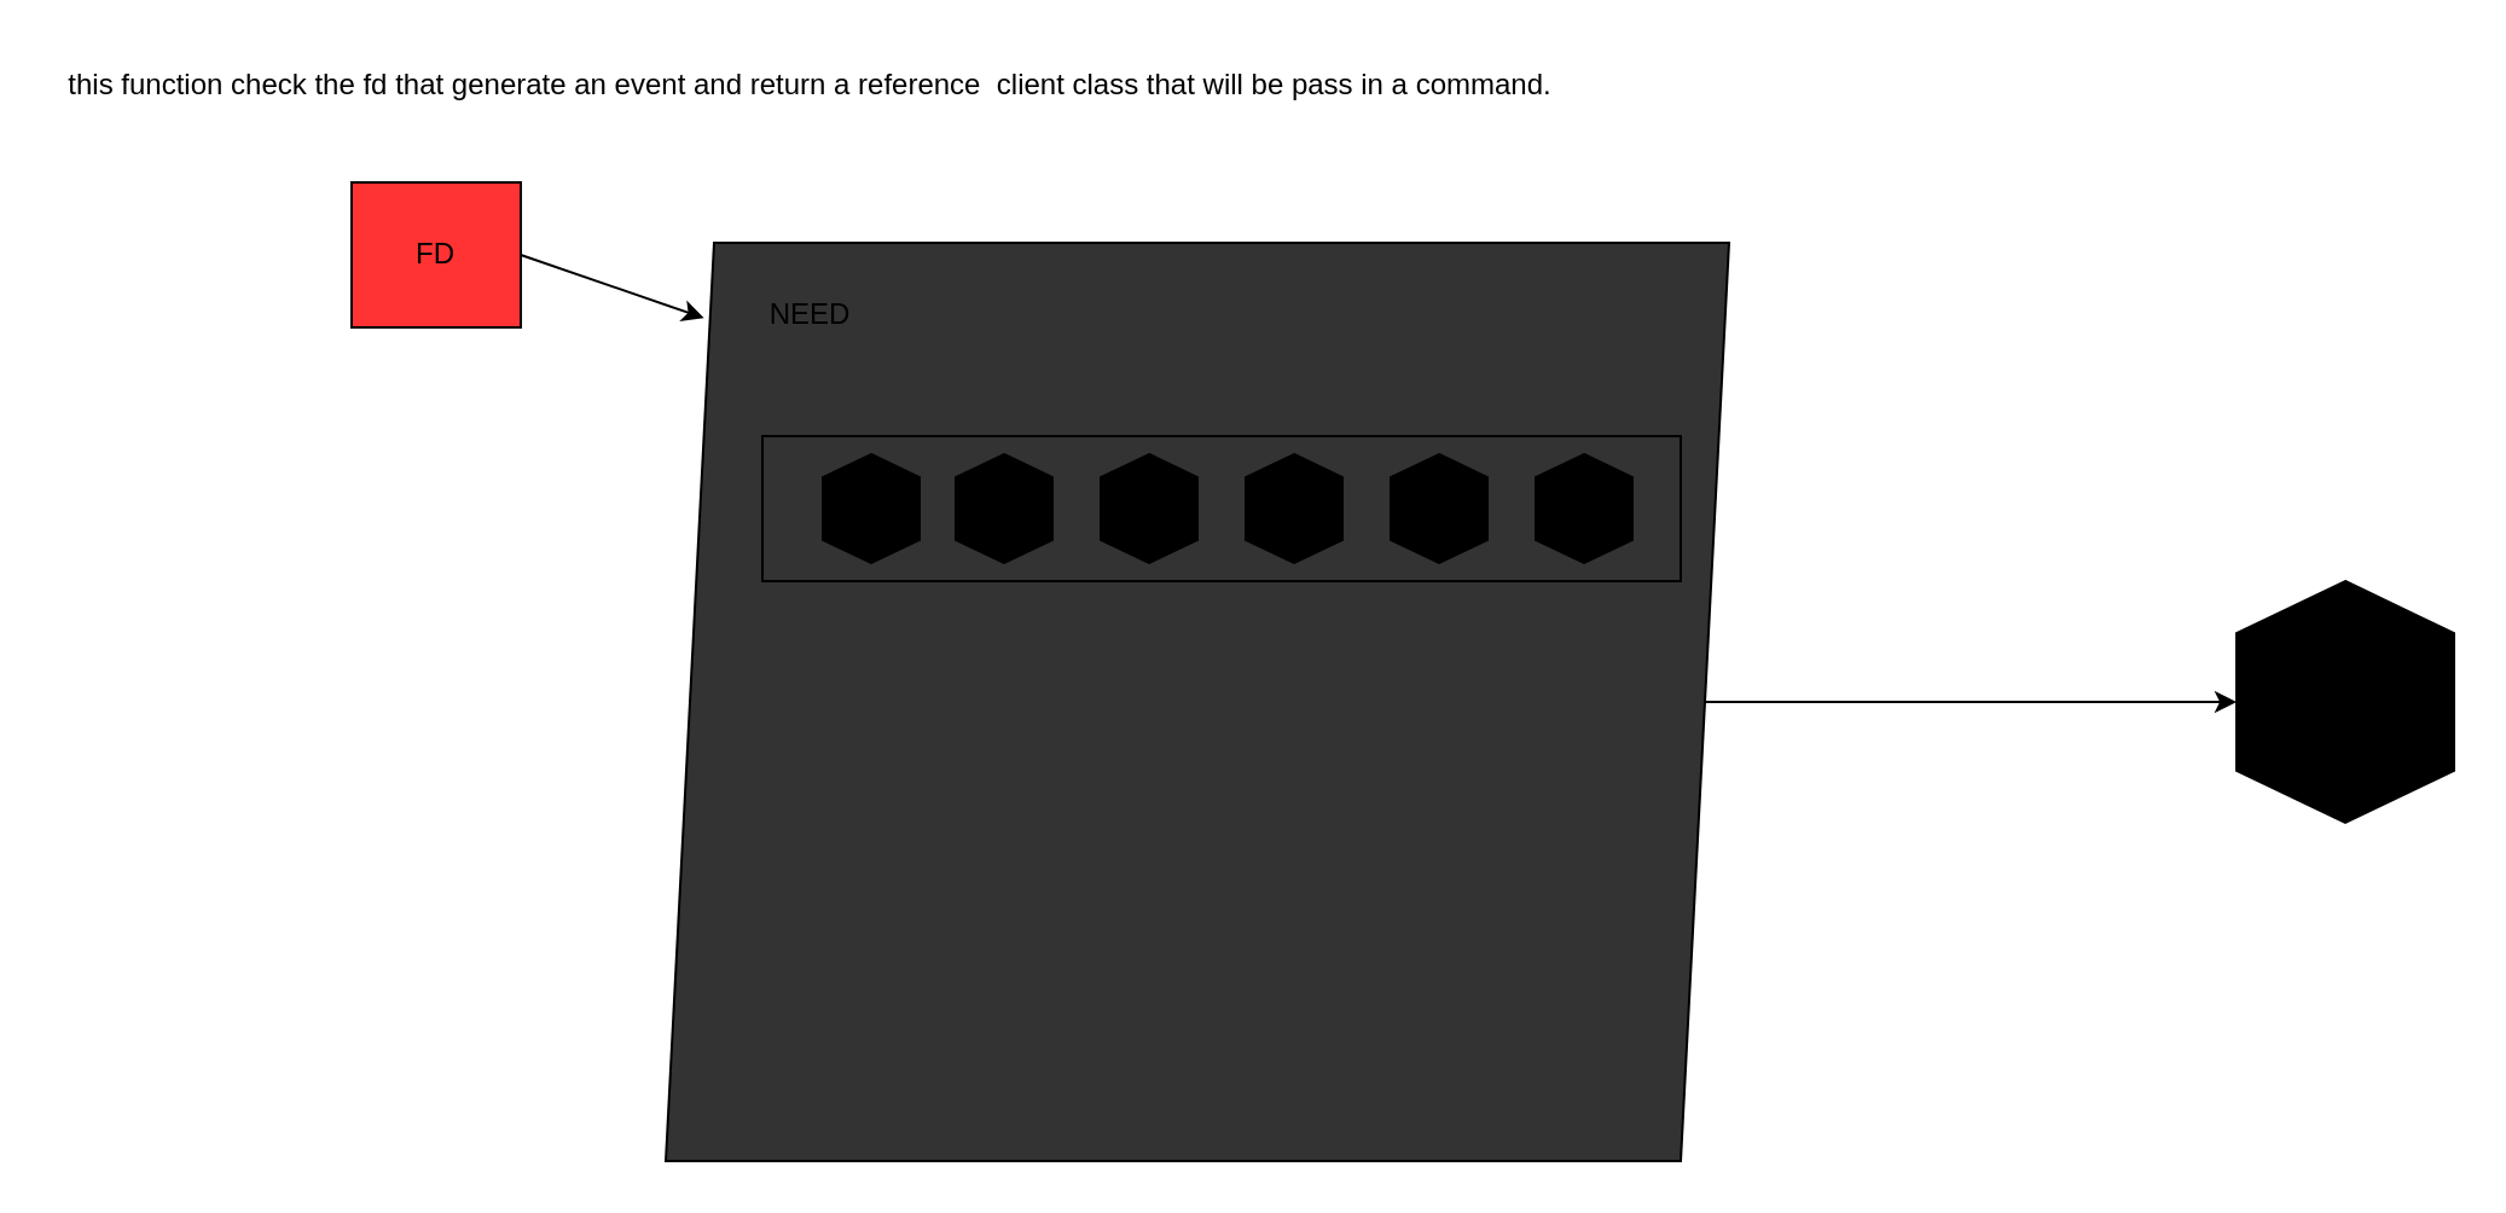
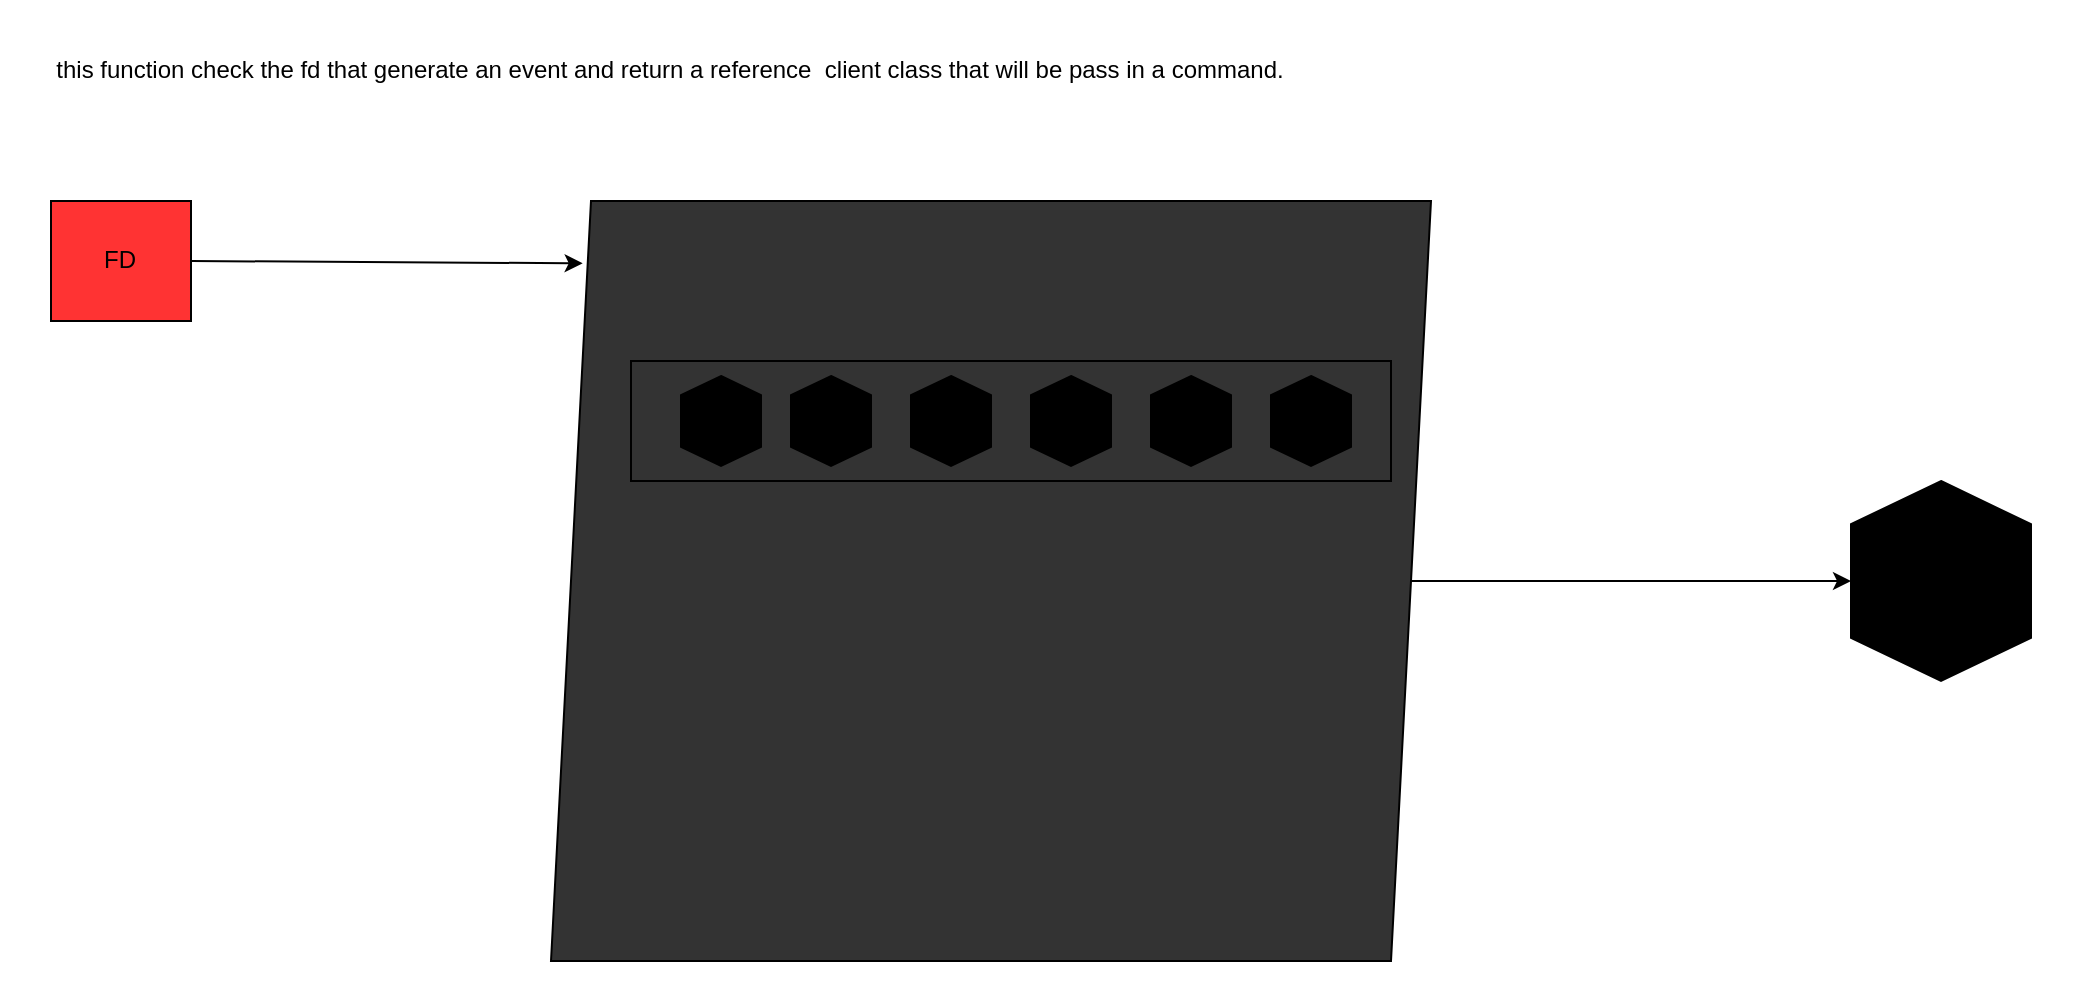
- <mxCell id="3" value="FD" style="rounded=0;whiteSpace=wrap;html=1;fillColor=#FF3333;" vertex="1" parent="1"><mxGeometry x="145" y="75" width="70" height="60" as="geometry" /></mxCell>
+ <mxCell id="3" value="FD" style="rounded=0;whiteSpace=wrap;html=1;fillColor=#FF3333;" vertex="1" parent="1"><mxGeometry x="25" y="100" width="70" height="60" as="geometry" /></mxCell>
- <mxCell id="8" value="NEED" style="text;html=1;strokeColor=none;fillColor=none;align=center;verticalAlign=middle;whiteSpace=wrap;rounded=0;" vertex="1" parent="1"><mxGeometry x="305" y="115" width="60" height="30" as="geometry" /></mxCell>
